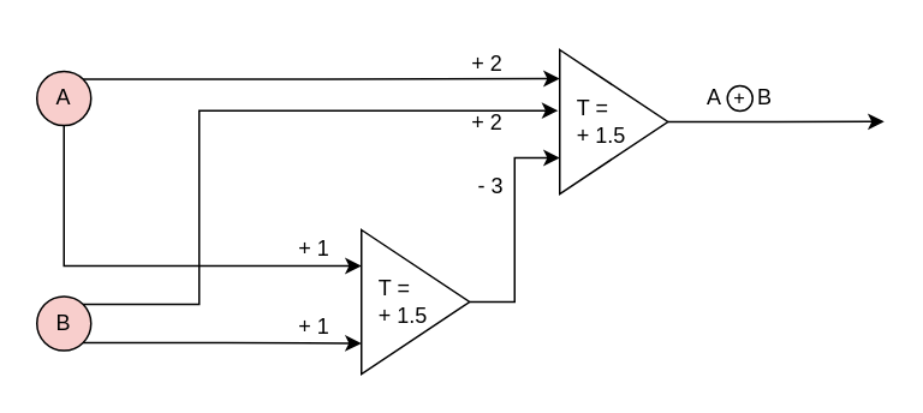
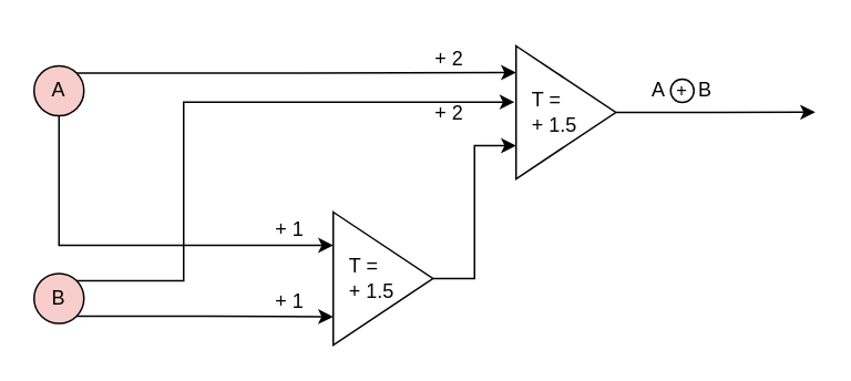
- <mxCell id="16" value="- 3" style="text;html=1;strokeColor=none;fillColor=none;align=center;verticalAlign=middle;whiteSpace=wrap;rounded=0;" vertex="1" parent="1"><mxGeometry x="242" y="88" width="60" height="30" as="geometry" /></mxCell>
